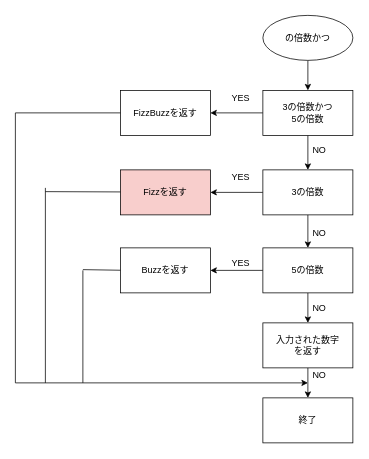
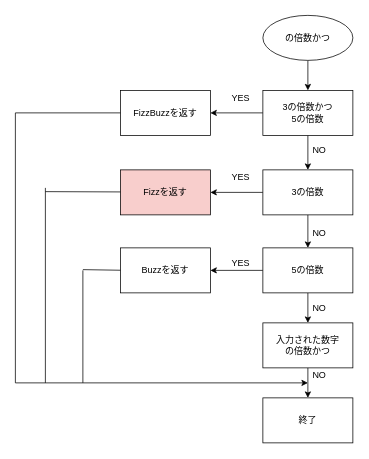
- <mxCell id="20" value="入力された数字&lt;br&gt;を返す" style="rounded=0;whiteSpace=wrap;html=1;" vertex="1" parent="1"><mxGeometry x="350" y="430" width="120" height="60" as="geometry" /></mxCell>
+ <mxCell id="20" value="入力された数字&lt;br&gt;の倍数かつ" style="rounded=0;whiteSpace=wrap;html=1;" vertex="1" parent="1"><mxGeometry x="350" y="430" width="120" height="60" as="geometry" /></mxCell>
